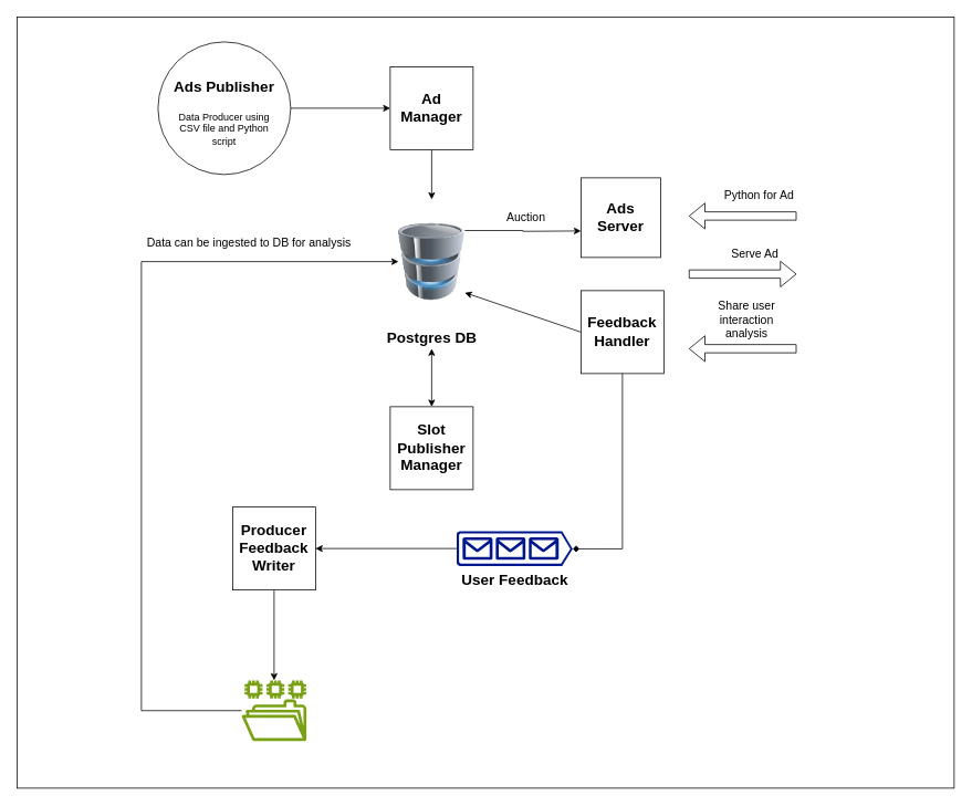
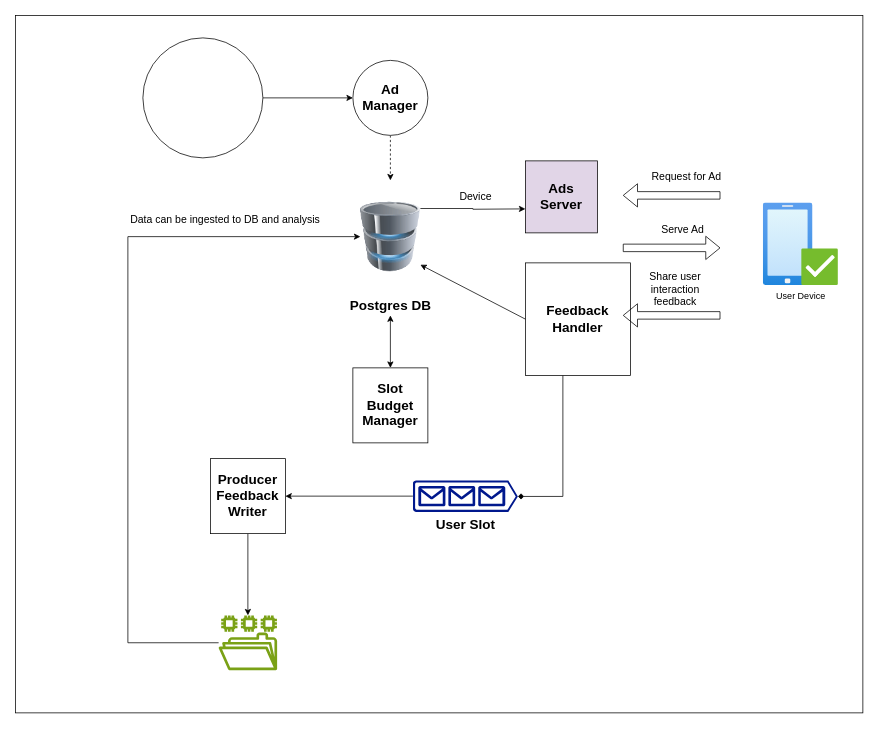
- <mxCell id="5" value="Ads Publisher" style="text;strokeColor=none;align=center;fillColor=none;html=1;verticalAlign=middle;whiteSpace=wrap;rounded=0;strokeWidth=17;fontSize=18;fontStyle=1" vertex="1" parent="1"><mxGeometry y="90" width="160" height="30" as="geometry" x="190" /></mxCell>
- <mxCell id="8" value="&lt;b&gt;Ad Manager&lt;/b&gt;" style="whiteSpace=wrap;html=1;aspect=fixed;fontSize=18;" vertex="1" parent="1"><mxGeometry x="470" y="80" width="100" height="100" as="geometry" /></mxCell>
+ <mxCell id="8" value="&lt;b&gt;Ad Manager&lt;/b&gt;" style="ellipse;whiteSpace=wrap;html=1;aspect=fixed;fontSize=18;" vertex="1" parent="1"><mxGeometry x="470" y="80" width="100" height="100" as="geometry" /></mxCell>
- <mxCell id="6" value="Data Producer using CSV file and Python script" style="text;strokeColor=none;align=center;fillColor=none;html=1;verticalAlign=middle;whiteSpace=wrap;rounded=0;" vertex="1" parent="1"><mxGeometry x="205" y="140" width="130" height="30" as="geometry" /></mxCell>
- <mxCell id="7" style="edgeStyle=orthogonalEdgeStyle;rounded=0;orthogonalLoop=1;jettySize=auto;html=1;" edge="1" parent="1" source="8" target="9"><mxGeometry relative="1" as="geometry" /></mxCell>
+ <mxCell id="7" style="edgeStyle=orthogonalEdgeStyle;rounded=0;orthogonalLoop=1;jettySize=auto;html=1;dashed=1;" edge="1" parent="1" source="8" target="9"><mxGeometry relative="1" as="geometry" /></mxCell>
- <mxCell id="17" value="Python for Ad" style="text;strokeColor=none;align=center;fillColor=none;html=1;verticalAlign=middle;whiteSpace=wrap;rounded=0;fontSize=14;" vertex="1" parent="1"><mxGeometry x="860" y="220" width="110" height="30" as="geometry" /></mxCell>
+ <mxCell id="17" value="Request for Ad" style="text;strokeColor=none;align=center;fillColor=none;html=1;verticalAlign=middle;whiteSpace=wrap;rounded=0;fontSize=14;" vertex="1" parent="1"><mxGeometry x="860" y="220" width="110" height="30" as="geometry" /></mxCell>
- <mxCell id="21" value="Auction" style="text;strokeColor=none;align=center;fillColor=none;html=1;verticalAlign=middle;whiteSpace=wrap;rounded=0;fontSize=14;" vertex="1" parent="1"><mxGeometry x="604" y="247" width="60" height="30" as="geometry" /></mxCell>
+ <mxCell id="21" value="Device" style="text;strokeColor=none;align=center;fillColor=none;html=1;verticalAlign=middle;whiteSpace=wrap;rounded=0;fontSize=14;" vertex="1" parent="1"><mxGeometry x="604" y="247" width="60" height="30" as="geometry" /></mxCell>
- <mxCell id="11" value="Ads Server" style="whiteSpace=wrap;html=1;aspect=fixed;fontSize=18;fontStyle=1" vertex="1" parent="1"><mxGeometry x="700" y="214" width="96" height="96" as="geometry" /></mxCell>
+ <mxCell id="11" value="Ads Server" style="whiteSpace=wrap;html=1;aspect=fixed;fontSize=18;fontStyle=1;fillColor=#e1d5e7;" vertex="1" parent="1"><mxGeometry x="700" y="214" width="96" height="96" as="geometry" /></mxCell>
- <mxCell id="31" value="Data can be ingested to DB for analysis" style="text;strokeColor=none;align=center;fillColor=none;html=1;verticalAlign=middle;whiteSpace=wrap;rounded=0;fontSize=14;" vertex="1" parent="1"><mxGeometry x="160" y="277" width="280" height="30" as="geometry" /></mxCell>
+ <mxCell id="31" value="Data can be ingested to DB and analysis" style="text;strokeColor=none;align=center;fillColor=none;html=1;verticalAlign=middle;whiteSpace=wrap;rounded=0;fontSize=14;" vertex="1" parent="1"><mxGeometry x="160" y="277" width="280" height="30" as="geometry" /></mxCell>
+ <mxCell id="10" value="User Device" style="image;aspect=fixed;html=1;points=[];align=center;fontSize=12;image=img/lib/azure2/intune/Device_Compliance.svg;" vertex="1" parent="1"><mxGeometry x="1017" y="270" width="100.29" height="110" as="geometry" /></mxCell>
- <mxCell id="19" value="Share user interaction analysis" style="text;strokeColor=none;align=center;fillColor=none;html=1;verticalAlign=middle;whiteSpace=wrap;rounded=0;fontSize=14;" vertex="1" parent="1"><mxGeometry x="860" y="370" width="80" height="30" as="geometry" /></mxCell>
+ <mxCell id="19" value="Share user interaction feedback" style="text;strokeColor=none;align=center;fillColor=none;html=1;verticalAlign=middle;whiteSpace=wrap;rounded=0;fontSize=14;" vertex="1" parent="1"><mxGeometry x="860" y="370" width="80" height="30" as="geometry" /></mxCell>
- <mxCell id="13" value="Feedback Handler" style="whiteSpace=wrap;html=1;aspect=fixed;fontSize=18;fontStyle=1" vertex="1" parent="1"><mxGeometry x="700" y="350" width="100" height="100" as="geometry" /></mxCell>
+ <mxCell id="13" value="Feedback Handler" style="whiteSpace=wrap;html=1;aspect=fixed;fontSize=18;fontStyle=1" vertex="1" parent="1"><mxGeometry x="700" y="350" width="140" height="150" as="geometry" /></mxCell>
- <mxCell id="23" value="Slot Publisher Manager" style="whiteSpace=wrap;html=1;aspect=fixed;fontSize=18;fontStyle=1" vertex="1" parent="1"><mxGeometry x="470" y="490" width="100" height="100" as="geometry" /></mxCell>
+ <mxCell id="23" value="Slot Budget Manager" style="whiteSpace=wrap;html=1;aspect=fixed;fontSize=18;fontStyle=1" vertex="1" parent="1"><mxGeometry x="470" y="490" width="100" height="100" as="geometry" /></mxCell>
- <mxCell id="26" value="User Feedback" style="sketch=0;aspect=fixed;pointerEvents=1;shadow=0;dashed=0;html=1;strokeColor=none;labelPosition=center;verticalLabelPosition=bottom;verticalAlign=top;align=center;fillColor=#00188D;shape=mxgraph.azure.queue_generic;direction=east;fontStyle=1;fontSize=18;" vertex="1" parent="1"><mxGeometry x="550" y="640" width="140" height="42" as="geometry" /></mxCell>
+ <mxCell id="26" value="User Slot" style="sketch=0;aspect=fixed;pointerEvents=1;shadow=0;dashed=0;html=1;strokeColor=none;labelPosition=center;verticalLabelPosition=bottom;verticalAlign=top;align=center;fillColor=#00188D;shape=mxgraph.azure.queue_generic;direction=east;fontStyle=1;fontSize=18;" vertex="1" parent="1"><mxGeometry x="550" y="640" width="140" height="42" as="geometry" /></mxCell>
